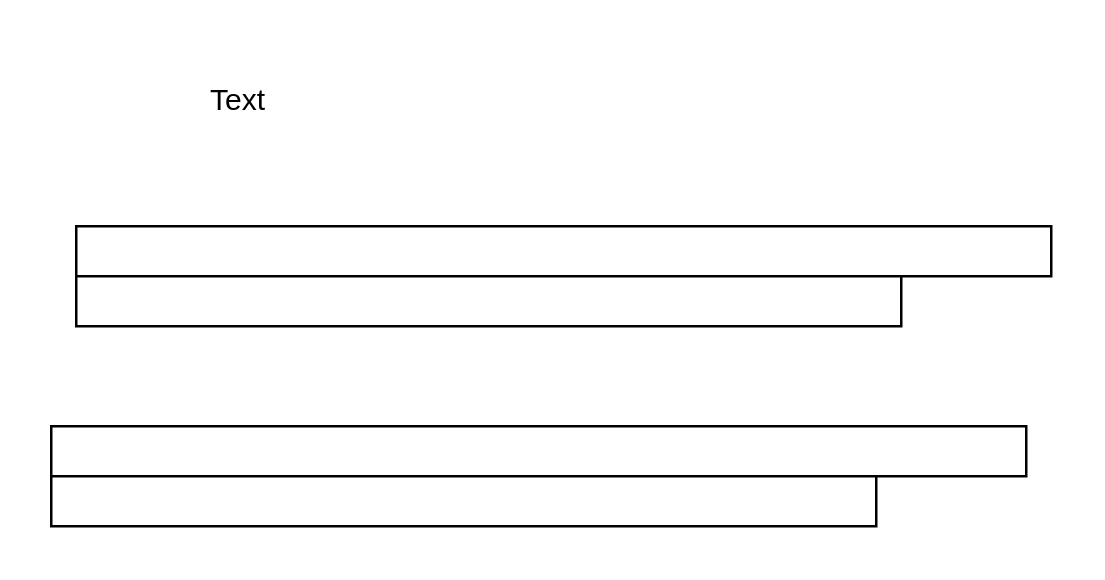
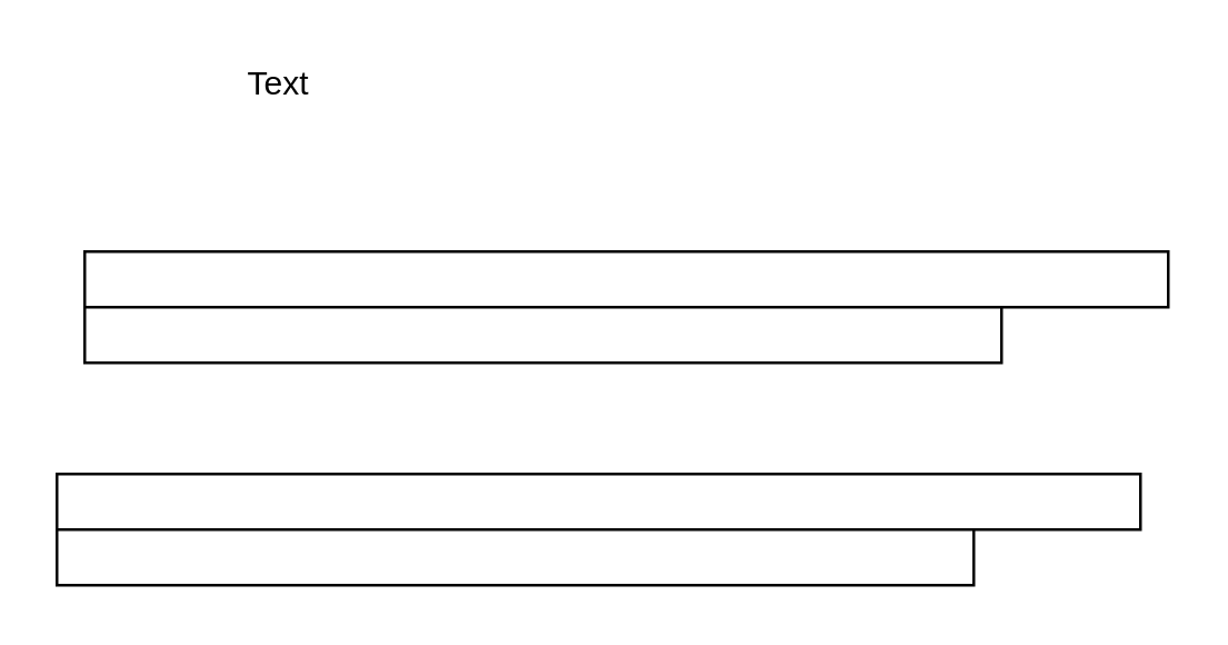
- <mxCell id="6" value="Text" style="text;html=1;strokeColor=none;fillColor=none;align=center;verticalAlign=middle;whiteSpace=wrap;rounded=0;" vertex="1" parent="1"><mxGeometry x="75" y="30" width="40" height="20" as="geometry" /></mxCell>
+ <mxCell id="6" value="Text" style="text;html=1;strokeColor=none;fillColor=none;align=center;verticalAlign=middle;whiteSpace=wrap;rounded=0;" vertex="1" parent="1"><mxGeometry x="80" y="20" width="40" height="20" as="geometry" /></mxCell>
